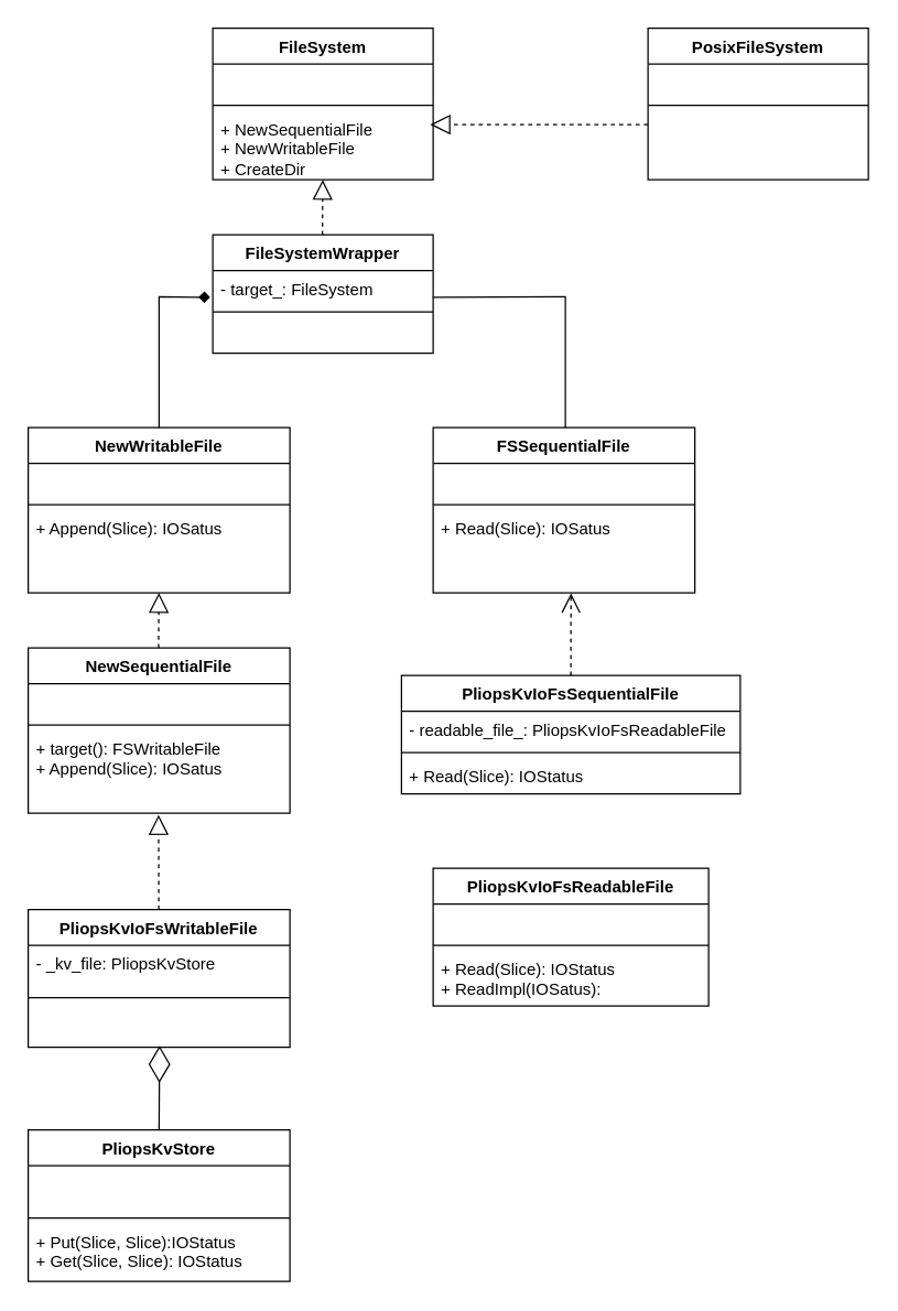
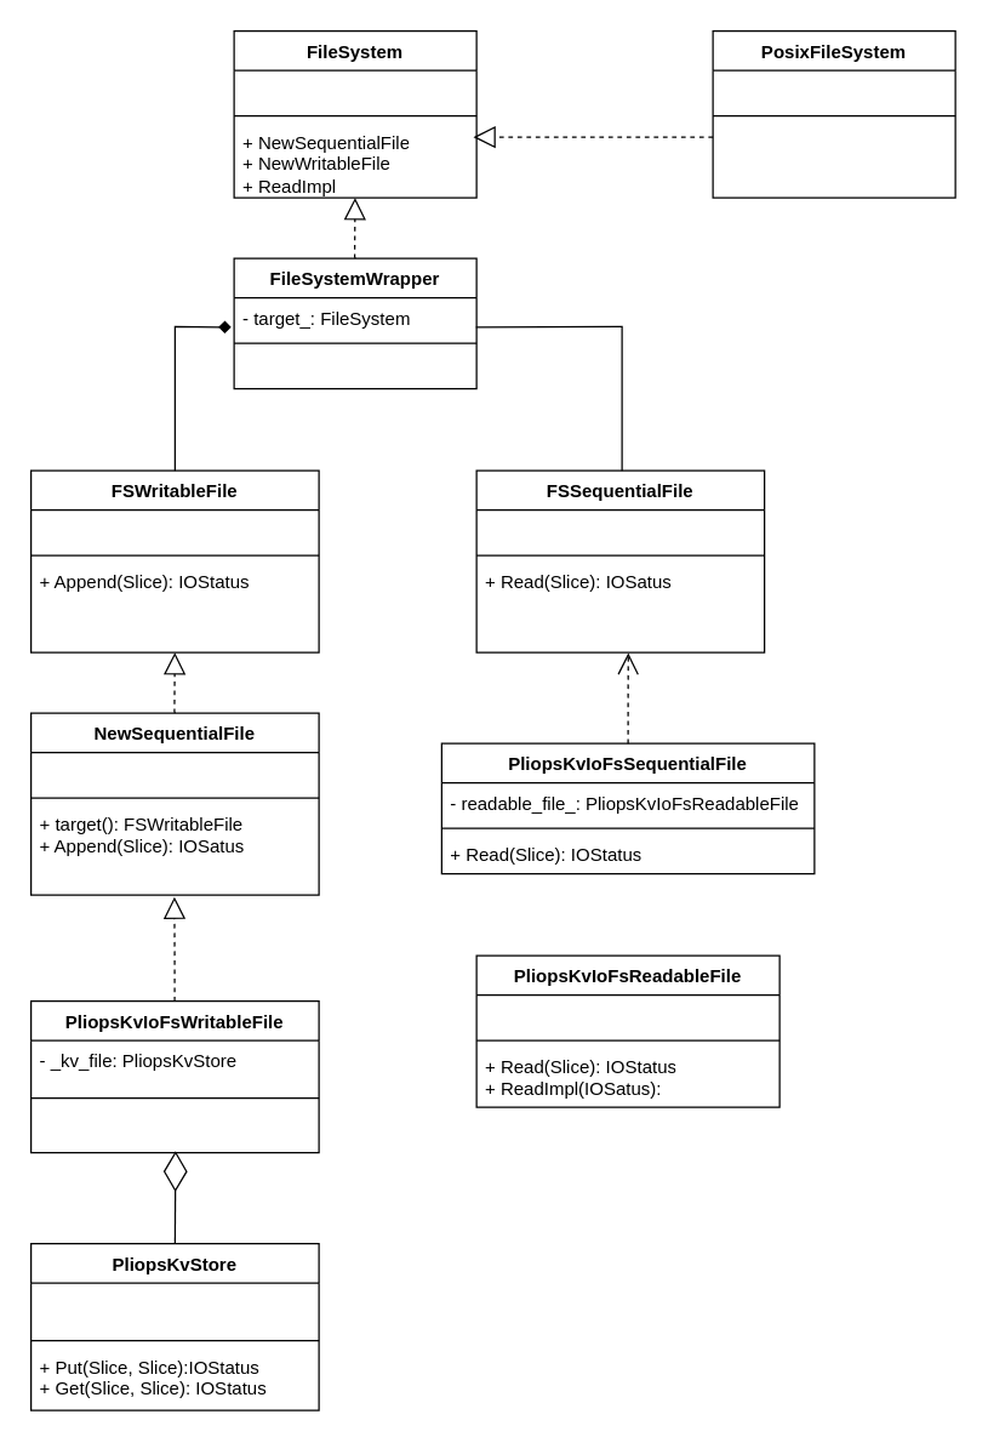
- <mxCell id="5" value="+&amp;nbsp;NewSequentialFile&lt;br&gt;+&amp;nbsp;NewWritableFile&lt;br&gt;+ CreateDir" style="text;strokeColor=none;fillColor=none;align=left;verticalAlign=top;spacingLeft=4;spacingRight=4;overflow=hidden;rotatable=0;points=[[0,0.5],[1,0.5]];portConstraint=eastwest;whiteSpace=wrap;html=1;" vertex="1" parent="2"><mxGeometry y="60" width="160" height="50" as="geometry" /></mxCell>
+ <mxCell id="5" value="+&amp;nbsp;NewSequentialFile&lt;br&gt;+&amp;nbsp;NewWritableFile&lt;br&gt;+ ReadImpl" style="text;strokeColor=none;fillColor=none;align=left;verticalAlign=top;spacingLeft=4;spacingRight=4;overflow=hidden;rotatable=0;points=[[0,0.5],[1,0.5]];portConstraint=eastwest;whiteSpace=wrap;html=1;" vertex="1" parent="2"><mxGeometry y="60" width="160" height="50" as="geometry" /></mxCell>
- <mxCell id="19" value="NewWritableFile" style="swimlane;fontStyle=1;align=center;verticalAlign=top;childLayout=stackLayout;horizontal=1;startSize=26;horizontalStack=0;resizeParent=1;resizeParentMax=0;resizeLast=0;collapsible=1;marginBottom=0;whiteSpace=wrap;html=1;" vertex="1" parent="1"><mxGeometry x="20" y="310" width="190" height="120" as="geometry" /></mxCell>
+ <mxCell id="19" value="FSWritableFile" style="swimlane;fontStyle=1;align=center;verticalAlign=top;childLayout=stackLayout;horizontal=1;startSize=26;horizontalStack=0;resizeParent=1;resizeParentMax=0;resizeLast=0;collapsible=1;marginBottom=0;whiteSpace=wrap;html=1;" vertex="1" parent="1"><mxGeometry x="20" y="310" width="190" height="120" as="geometry" /></mxCell>
- <mxCell id="22" value="+ Append(Slice&lt;span style=&quot;background-color: initial;&quot;&gt;): IOSatus&amp;nbsp;&lt;/span&gt;" style="text;strokeColor=none;fillColor=none;align=left;verticalAlign=top;spacingLeft=4;spacingRight=4;overflow=hidden;rotatable=0;points=[[0,0.5],[1,0.5]];portConstraint=eastwest;whiteSpace=wrap;html=1;" vertex="1" parent="19"><mxGeometry y="60" width="190" height="60" as="geometry" /></mxCell>
+ <mxCell id="22" value="+ Append(Slice&lt;span style=&quot;background-color: initial;&quot;&gt;): IOStatus&amp;nbsp;&lt;/span&gt;" style="text;strokeColor=none;fillColor=none;align=left;verticalAlign=top;spacingLeft=4;spacingRight=4;overflow=hidden;rotatable=0;points=[[0,0.5],[1,0.5]];portConstraint=eastwest;whiteSpace=wrap;html=1;" vertex="1" parent="19"><mxGeometry y="60" width="190" height="60" as="geometry" /></mxCell>
